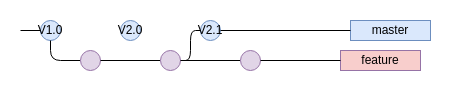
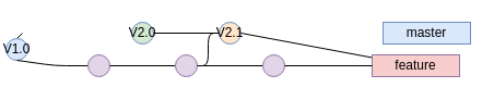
- <mxCell id="4" value="V1.0" style="ellipse;whiteSpace=wrap;html=1;fillColor=#dae8fc;strokeColor=#6c8ebf;" vertex="1" parent="1"><mxGeometry x="40" y="20" width="20" height="20" as="geometry" /></mxCell>
+ <mxCell id="4" value="V1.0" style="ellipse;whiteSpace=wrap;html=1;fillColor=#dae8fc;strokeColor=#6c8ebf;" vertex="1" parent="1"><mxGeometry x="5" y="35" width="20" height="20" as="geometry" /></mxCell>
- <mxCell id="5" value="V2.0" style="ellipse;whiteSpace=wrap;html=1;fillColor=#dae8fc;strokeColor=#6c8ebf;" vertex="1" parent="1"><mxGeometry x="120" y="20" width="20" height="20" as="geometry" /></mxCell>
+ <mxCell id="5" value="V2.0" style="ellipse;whiteSpace=wrap;html=1;fillColor=#d5e8d4;strokeColor=#6c8ebf;" vertex="1" parent="1"><mxGeometry x="120" y="20" width="20" height="20" as="geometry" /></mxCell>
+ <mxCell id="6" value="" style="endArrow=none;html=1;rounded=1;exitX=1;exitY=0.5;exitDx=0;exitDy=0;entryX=0;entryY=0.5;entryDx=0;entryDy=0;" edge="1" parent="1" source="5" target="8"><mxGeometry width="50" height="50" relative="1" as="geometry"><mxPoint x="140" y="30" as="sourcePoint" /><mxPoint x="200" y="30" as="targetPoint" /></mxGeometry></mxCell>
- <mxCell id="8" value="V2.1" style="ellipse;whiteSpace=wrap;html=1;fillColor=#dae8fc;strokeColor=#6c8ebf;" vertex="1" parent="1"><mxGeometry x="200" y="20" width="20" height="20" as="geometry" /></mxCell>
+ <mxCell id="8" value="V2.1" style="ellipse;whiteSpace=wrap;html=1;fillColor=#ffe6cc;strokeColor=#6c8ebf;" vertex="1" parent="1"><mxGeometry x="200" y="20" width="20" height="20" as="geometry" /></mxCell>
- <mxCell id="9" value="" style="endArrow=none;html=1;rounded=1;exitX=1;exitY=0.5;exitDx=0;exitDy=0;entryX=0;entryY=0.5;entryDx=0;entryDy=0;" edge="1" parent="1" source="8" target="2"><mxGeometry width="50" height="50" relative="1" as="geometry"><mxPoint x="220" y="30" as="sourcePoint" /><mxPoint x="340" y="30" as="targetPoint" /></mxGeometry></mxCell>
+ <mxCell id="9" value="" style="endArrow=none;html=1;rounded=1;exitX=1;exitY=0.5;exitDx=0;exitDy=0;" edge="1" parent="1" source="8" target="10"><mxGeometry width="50" height="50" relative="1" as="geometry"><mxPoint x="220" y="30" as="sourcePoint" /><mxPoint x="340" y="30" as="targetPoint" /></mxGeometry></mxCell>
